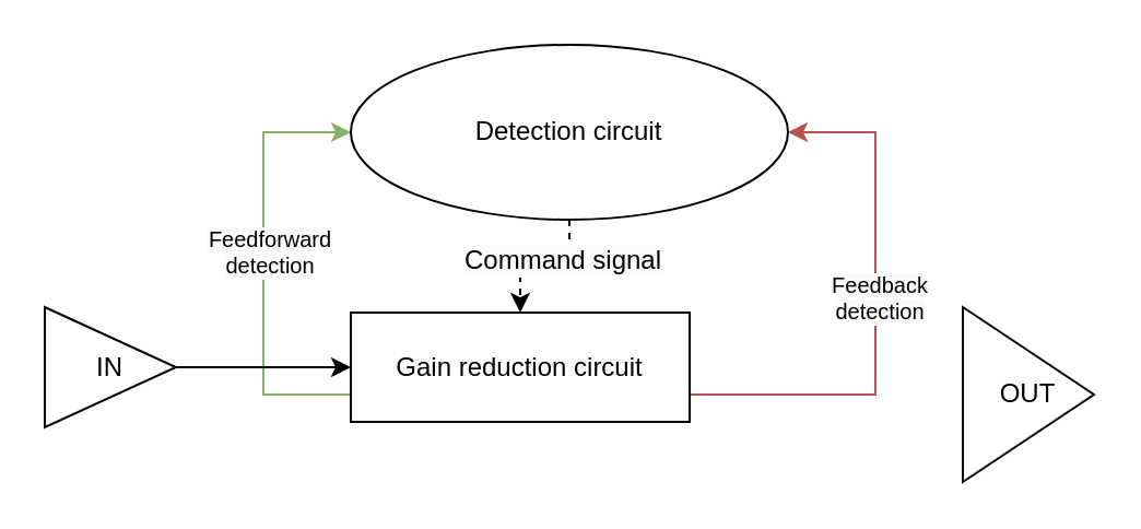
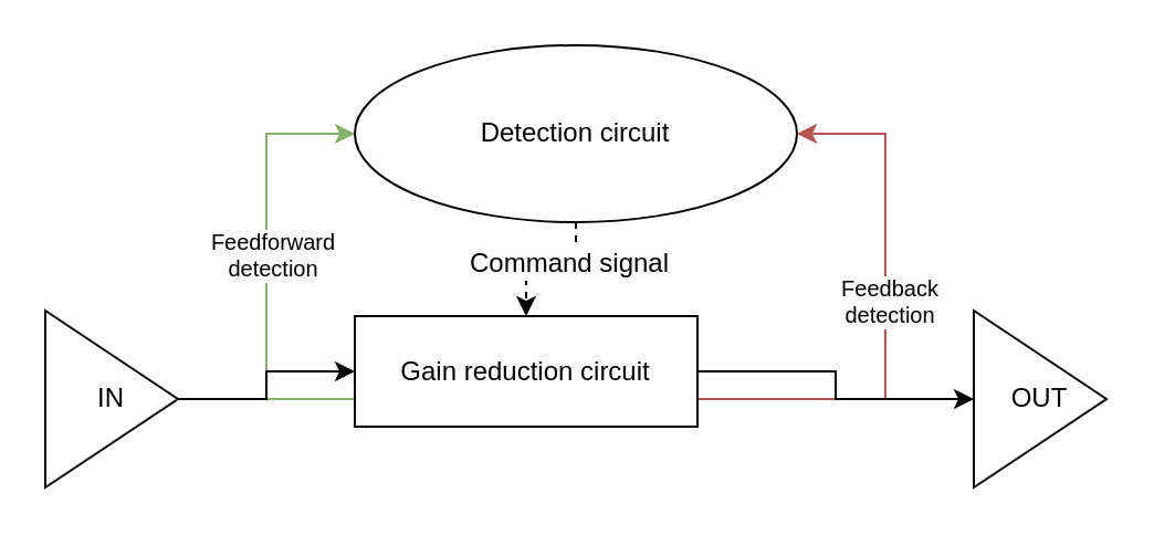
- <mxCell id="12" value="IN" style="triangle;whiteSpace=wrap;html=1;" vertex="1" parent="1"><mxGeometry x="20" y="140" width="60" height="55" as="geometry" /></mxCell>
+ <mxCell id="12" value="IN" style="triangle;whiteSpace=wrap;html=1;" vertex="1" parent="1"><mxGeometry x="20" y="140" width="60" height="80" as="geometry" /></mxCell>
+ <mxCell id="4" style="edgeStyle=orthogonalEdgeStyle;rounded=0;orthogonalLoop=1;jettySize=auto;html=1;" edge="1" parent="1" source="7" target="13"><mxGeometry relative="1" as="geometry" /></mxCell>
